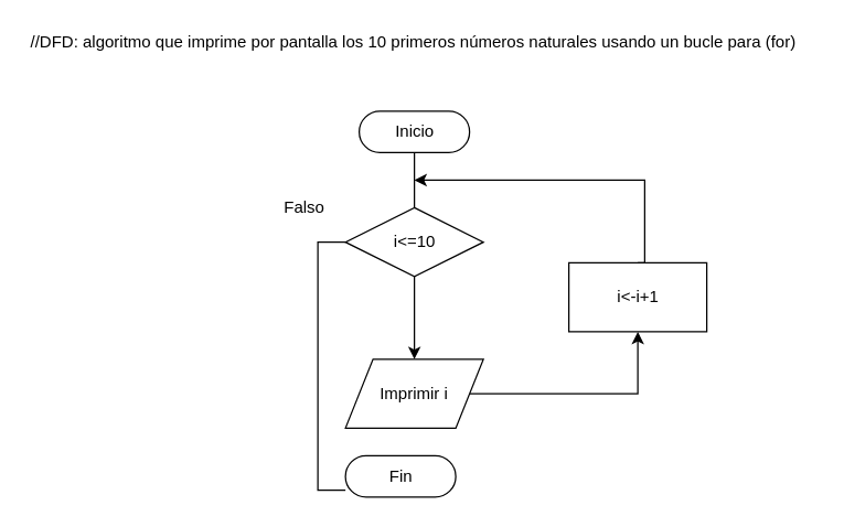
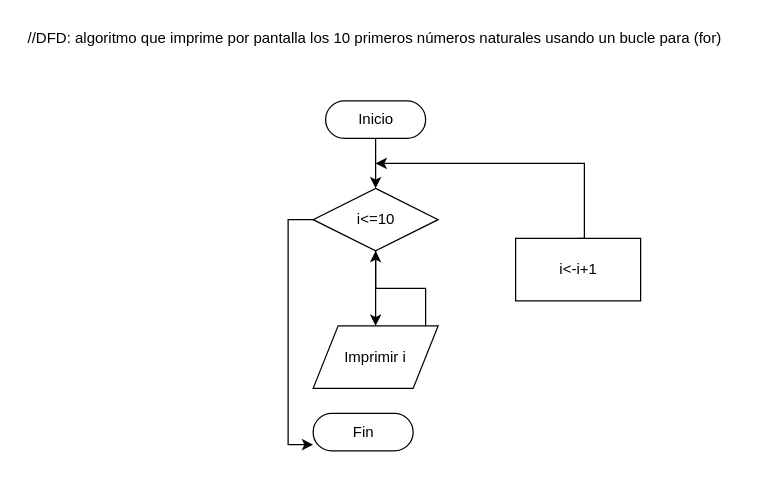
- <mxCell id="3" style="edgeStyle=orthogonalEdgeStyle;rounded=0;orthogonalLoop=1;jettySize=auto;html=1;entryX=0.5;entryY=0;entryDx=0;entryDy=0;endArrow=none;" edge="1" parent="1" source="4" target="7"><mxGeometry relative="1" as="geometry"><mxPoint x="300" y="150" as="targetPoint" /></mxGeometry></mxCell>
+ <mxCell id="3" style="edgeStyle=orthogonalEdgeStyle;rounded=0;orthogonalLoop=1;jettySize=auto;html=1;entryX=0.5;entryY=0;entryDx=0;entryDy=0;" edge="1" parent="1" source="4" target="7"><mxGeometry relative="1" as="geometry"><mxPoint x="300" y="150" as="targetPoint" /></mxGeometry></mxCell>
- <mxCell id="8" value="Falso" style="text;html=1;align=center;verticalAlign=middle;resizable=0;points=[];autosize=1;strokeColor=none;" vertex="1" parent="1"><mxGeometry x="200" y="140" width="40" height="20" as="geometry" /></mxCell>
- <mxCell id="9" style="edgeStyle=orthogonalEdgeStyle;rounded=0;orthogonalLoop=1;jettySize=auto;html=1;exitX=1;exitY=0.5;exitDx=0;exitDy=0;entryX=0.5;entryY=1;entryDx=0;entryDy=0;" edge="1" parent="1" source="13" target="11"><mxGeometry relative="1" as="geometry"><mxPoint x="350" y="285" as="sourcePoint" /></mxGeometry></mxCell>
+ <mxCell id="9" style="edgeStyle=orthogonalEdgeStyle;rounded=0;orthogonalLoop=1;jettySize=auto;html=1;exitX=1;exitY=0.5;exitDx=0;exitDy=0;" edge="1" parent="1" source="13" target="7"><mxGeometry relative="1" as="geometry"><mxPoint x="350" y="285" as="sourcePoint" /></mxGeometry></mxCell>
- <mxCell id="6" style="edgeStyle=orthogonalEdgeStyle;rounded=0;orthogonalLoop=1;jettySize=auto;html=1;endArrow=none;" edge="1" parent="1" source="7" target="12"><mxGeometry relative="1" as="geometry"><mxPoint x="210" y="370" as="targetPoint" /><Array as="points"><mxPoint x="230" y="175" /><mxPoint x="230" y="355" /></Array></mxGeometry></mxCell>
+ <mxCell id="6" style="edgeStyle=orthogonalEdgeStyle;rounded=0;orthogonalLoop=1;jettySize=auto;html=1;" edge="1" parent="1" source="7" target="12"><mxGeometry relative="1" as="geometry"><mxPoint x="210" y="370" as="targetPoint" /><Array as="points"><mxPoint x="230" y="175" /><mxPoint x="230" y="355" /></Array></mxGeometry></mxCell>
